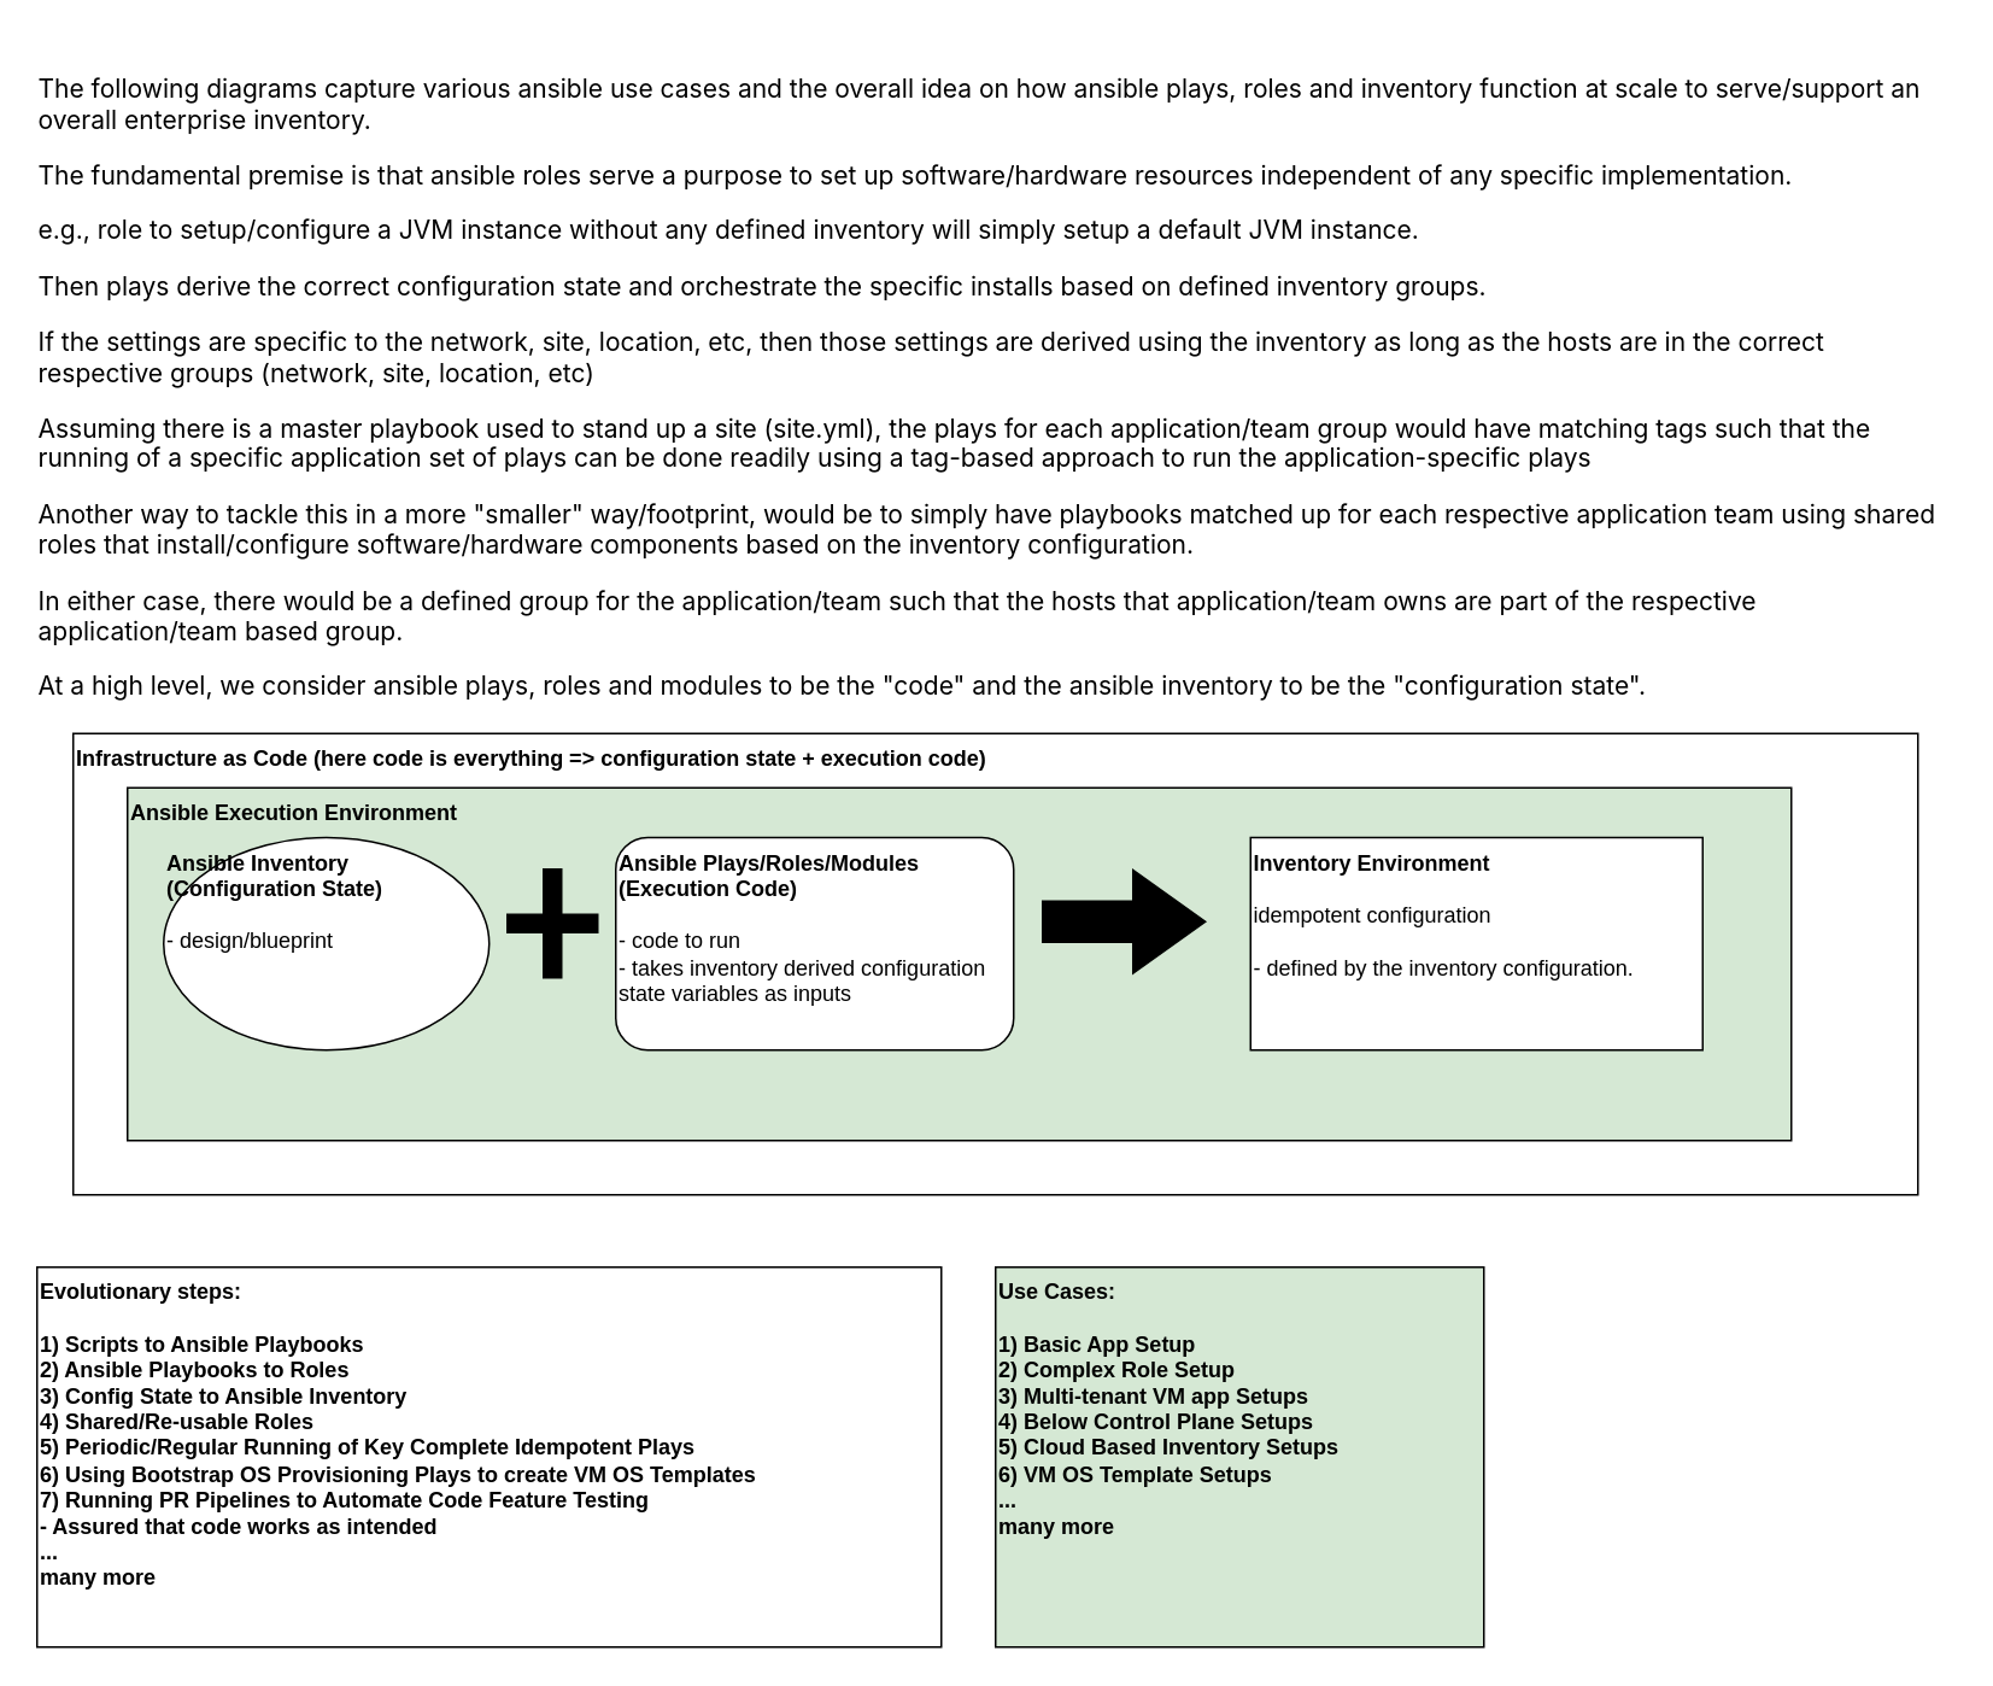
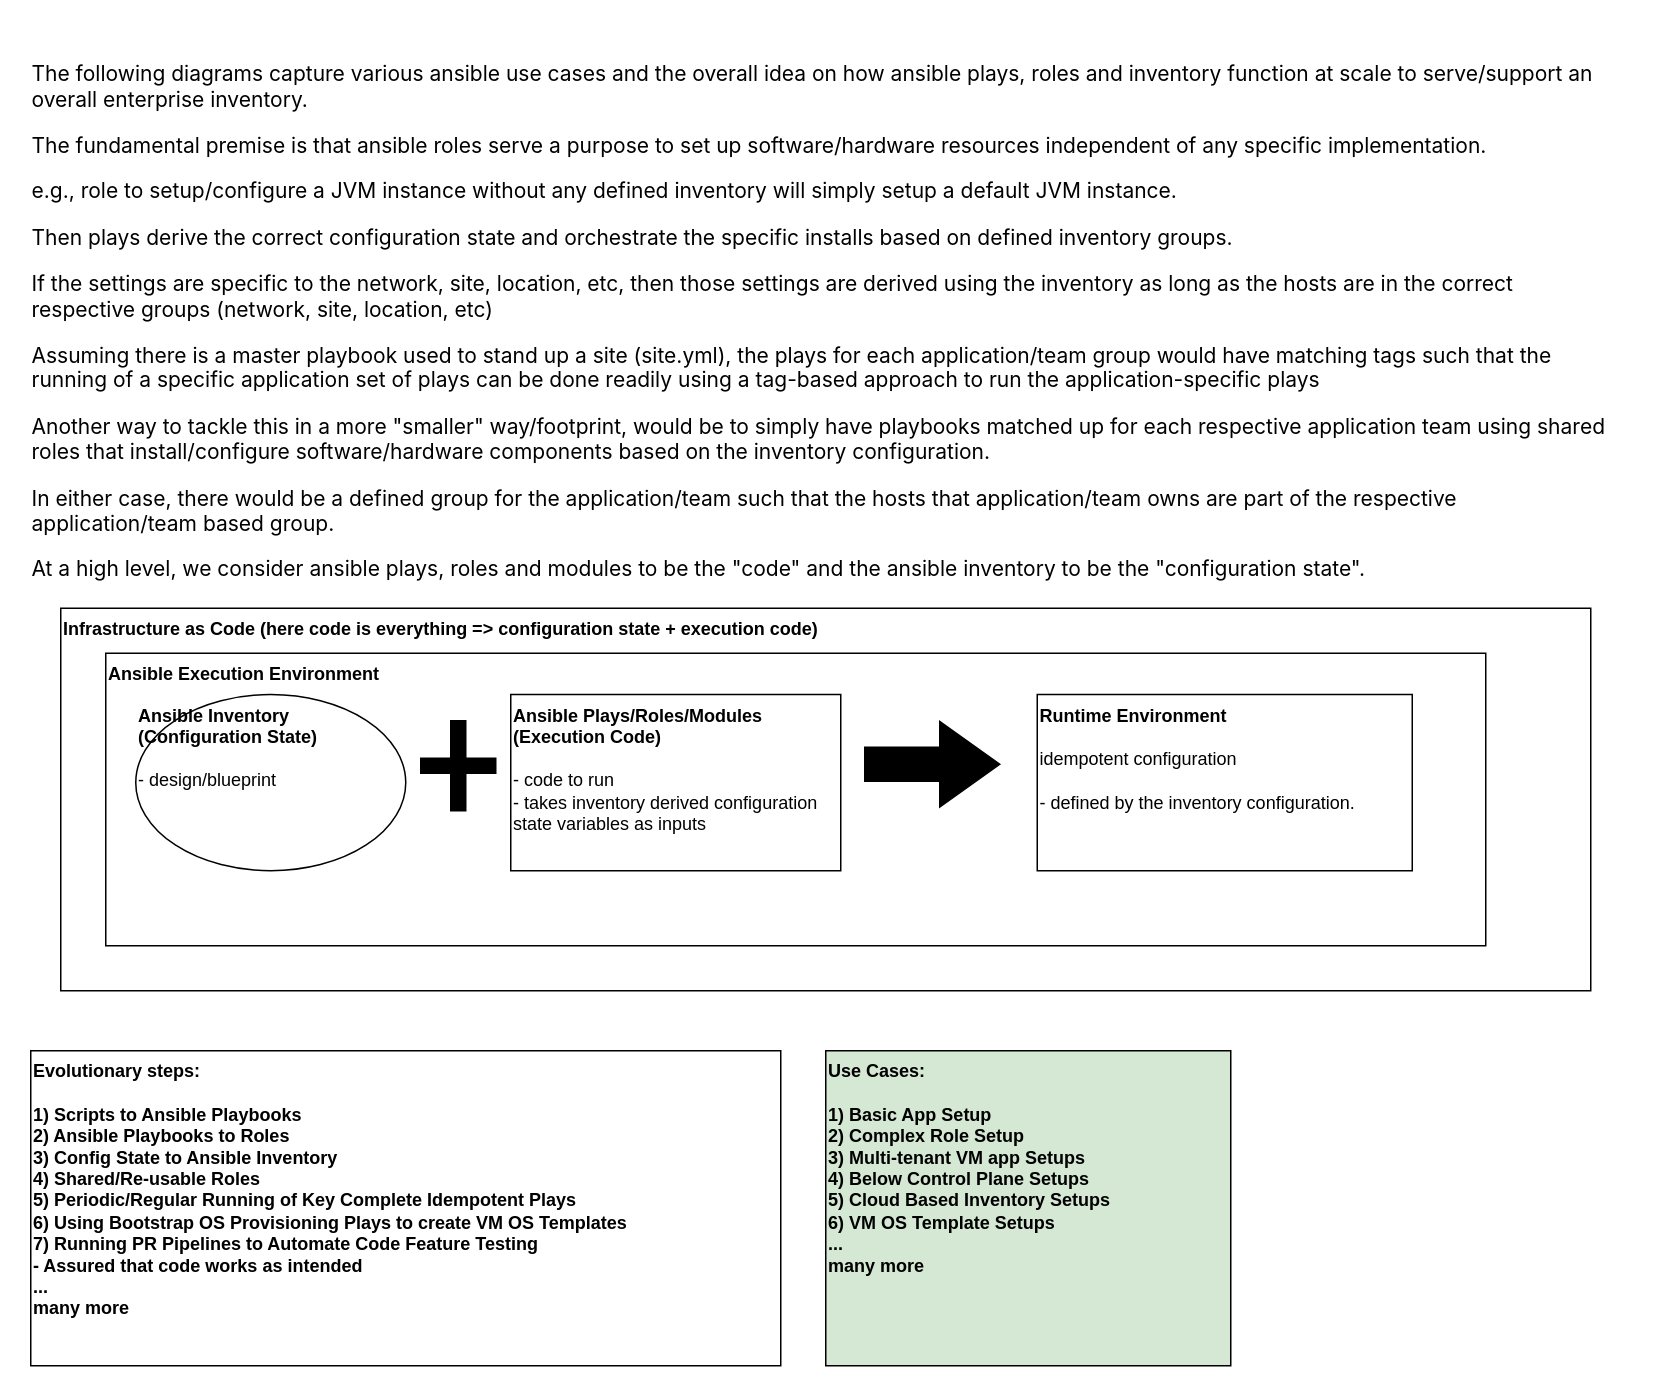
- <mxCell id="4" value="&lt;b&gt;Ansible Execution Environment&lt;/b&gt;" style="rounded=0;whiteSpace=wrap;html=1;verticalAlign=top;align=left;fillColor=#d5e8d4;" parent="1" vertex="1"><mxGeometry x="70" y="435" width="920" height="195" as="geometry" /></mxCell>
+ <mxCell id="4" value="&lt;b&gt;Ansible Execution Environment&lt;/b&gt;" style="rounded=0;whiteSpace=wrap;html=1;verticalAlign=top;align=left;" parent="1" vertex="1"><mxGeometry x="70" y="435" width="920" height="195" as="geometry" /></mxCell>
- <mxCell id="9" value="&lt;b&gt;Inventory Environment&lt;br&gt;&lt;/b&gt;&lt;br&gt;idempotent configuration&lt;br&gt;&lt;br&gt;- defined by the inventory configuration.&amp;nbsp;" style="rounded=0;whiteSpace=wrap;html=1;verticalAlign=top;align=left;" parent="1" vertex="1"><mxGeometry x="691" y="462.5" width="250" height="117.5" as="geometry" /></mxCell>
+ <mxCell id="9" value="&lt;b&gt;Runtime Environment&lt;br&gt;&lt;/b&gt;&lt;br&gt;idempotent configuration&lt;br&gt;&lt;br&gt;- defined by the inventory configuration.&amp;nbsp;" style="rounded=0;whiteSpace=wrap;html=1;verticalAlign=top;align=left;" parent="1" vertex="1"><mxGeometry x="691" y="462.5" width="250" height="117.5" as="geometry" /></mxCell>
- <mxCell id="6" value="&lt;b&gt;Ansible Plays/Roles/Modules &lt;/b&gt;&lt;br&gt;&lt;b&gt;(Execution Code)&lt;/b&gt;&lt;br&gt;&lt;br&gt;- code to run &lt;br&gt;- takes inventory derived configuration state variables as inputs" style="whiteSpace=wrap;html=1;verticalAlign=top;align=left;rounded=1;" parent="1" vertex="1"><mxGeometry x="340" y="462.5" width="220" height="117.5" as="geometry" /></mxCell>
+ <mxCell id="6" value="&lt;b&gt;Ansible Plays/Roles/Modules &lt;/b&gt;&lt;br&gt;&lt;b&gt;(Execution Code)&lt;/b&gt;&lt;br&gt;&lt;br&gt;- code to run &lt;br&gt;- takes inventory derived configuration state variables as inputs" style="rounded=0;whiteSpace=wrap;html=1;verticalAlign=top;align=left;" parent="1" vertex="1"><mxGeometry x="340" y="462.5" width="220" height="117.5" as="geometry" /></mxCell>
